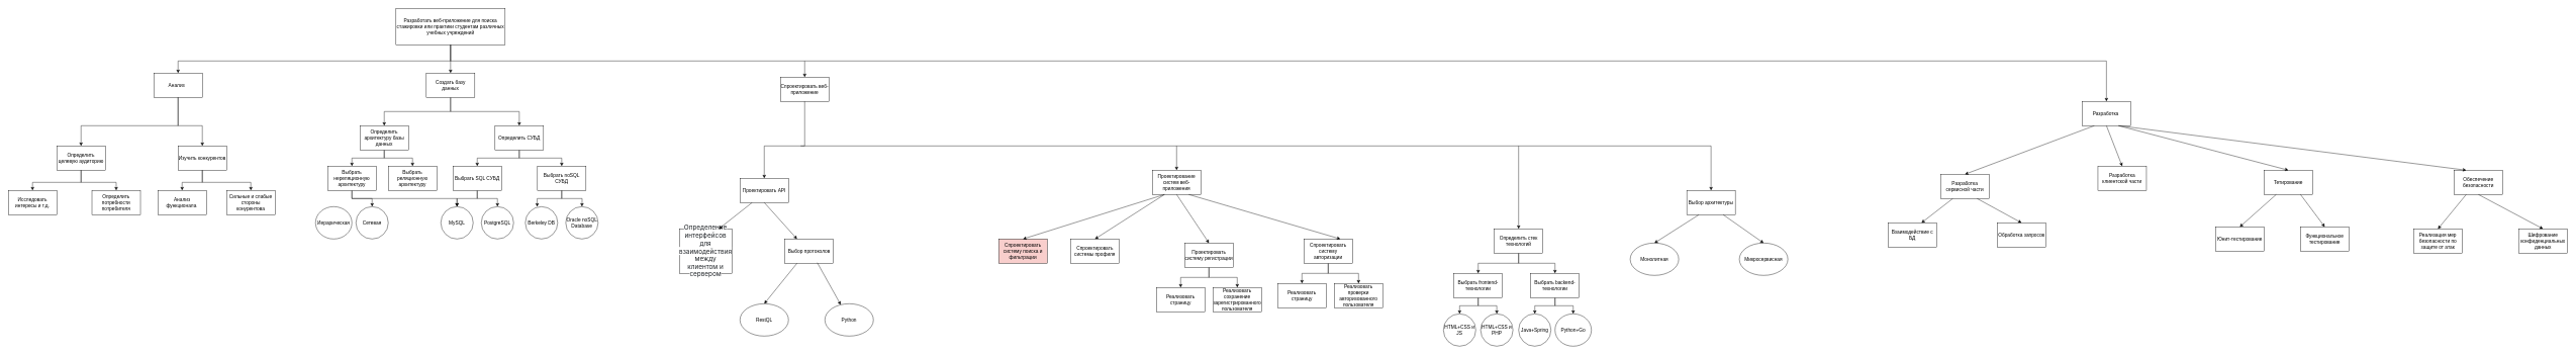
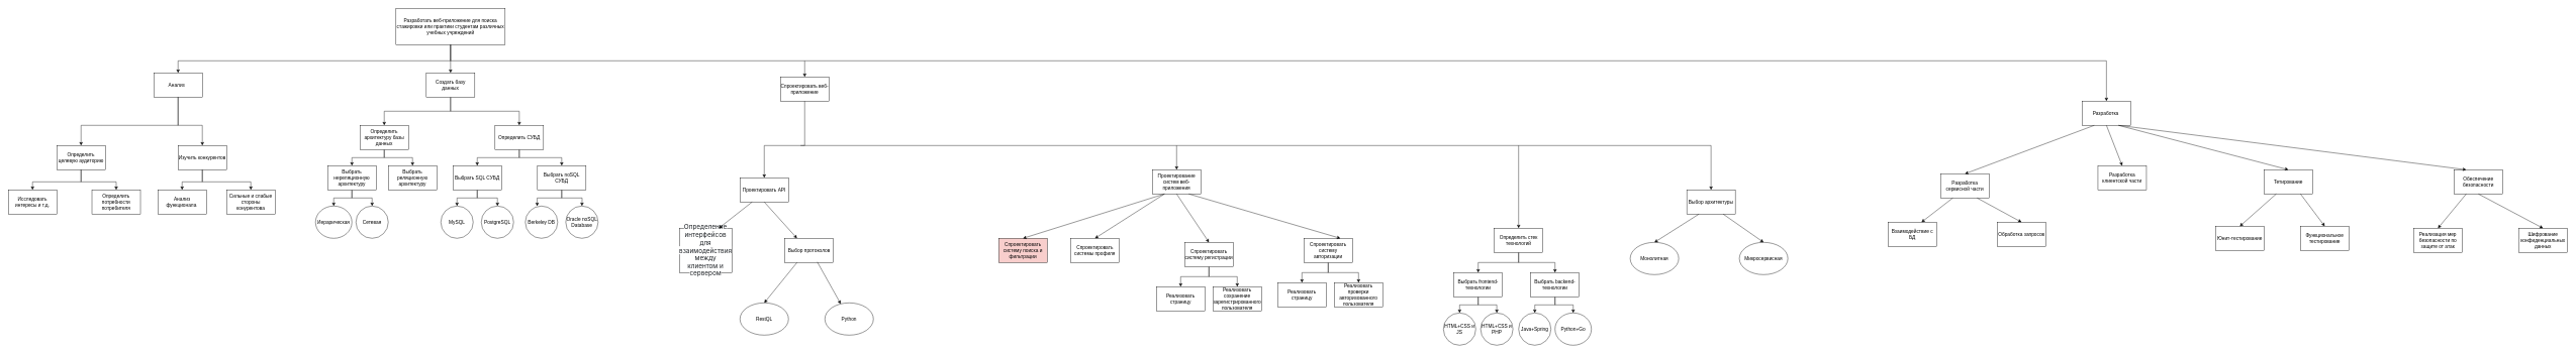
- <mxCell id="20" style="edgeStyle=orthogonalEdgeStyle;rounded=0;orthogonalLoop=1;jettySize=auto;html=1;exitX=0.5;exitY=1;exitDx=0;exitDy=0;" parent="1" source="22" target="19" edge="1"><mxGeometry relative="1" as="geometry" /></mxCell>
+ <mxCell id="20" style="edgeStyle=orthogonalEdgeStyle;rounded=0;orthogonalLoop=1;jettySize=auto;html=1;exitX=0.5;exitY=1;exitDx=0;exitDy=0;entryX=0.5;entryY=0;entryDx=0;entryDy=0;" parent="1" source="22" target="25" edge="1"><mxGeometry relative="1" as="geometry" /></mxCell>
- <mxCell id="84" value="Проектировать систему регистрации" style="rounded=0;whiteSpace=wrap;html=1;" vertex="1" parent="1"><mxGeometry x="2930" y="600" width="120" height="60" as="geometry" /></mxCell>
+ <mxCell id="84" value="Спроектировать систему регистрации" style="rounded=0;whiteSpace=wrap;html=1;" vertex="1" parent="1"><mxGeometry x="2930" y="600" width="120" height="60" as="geometry" /></mxCell>
